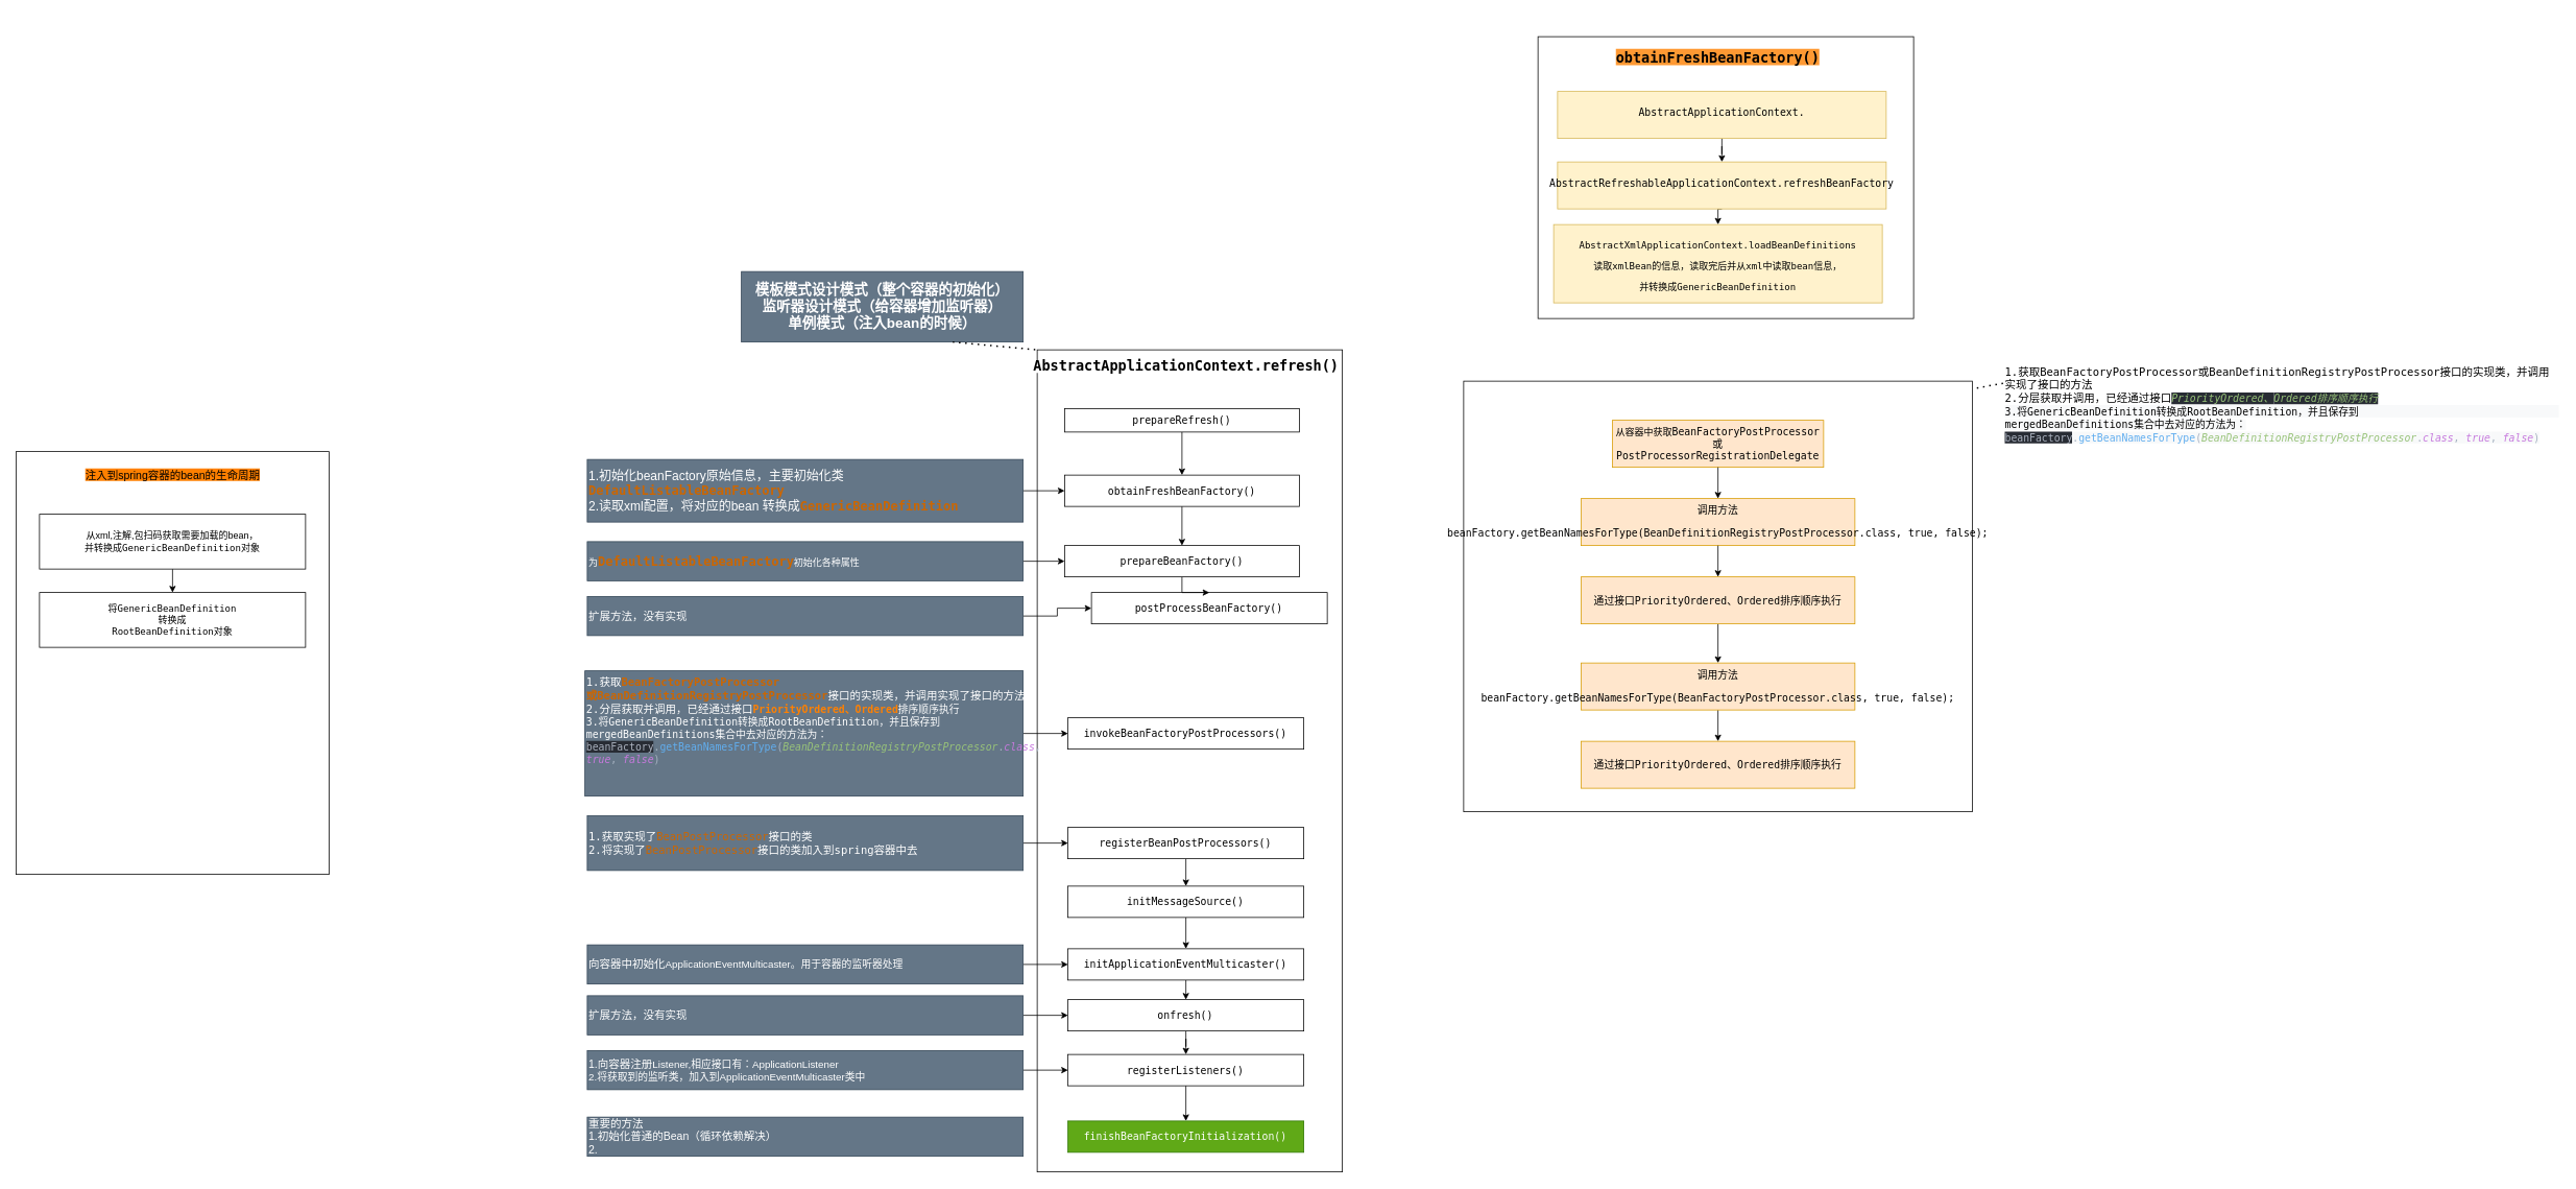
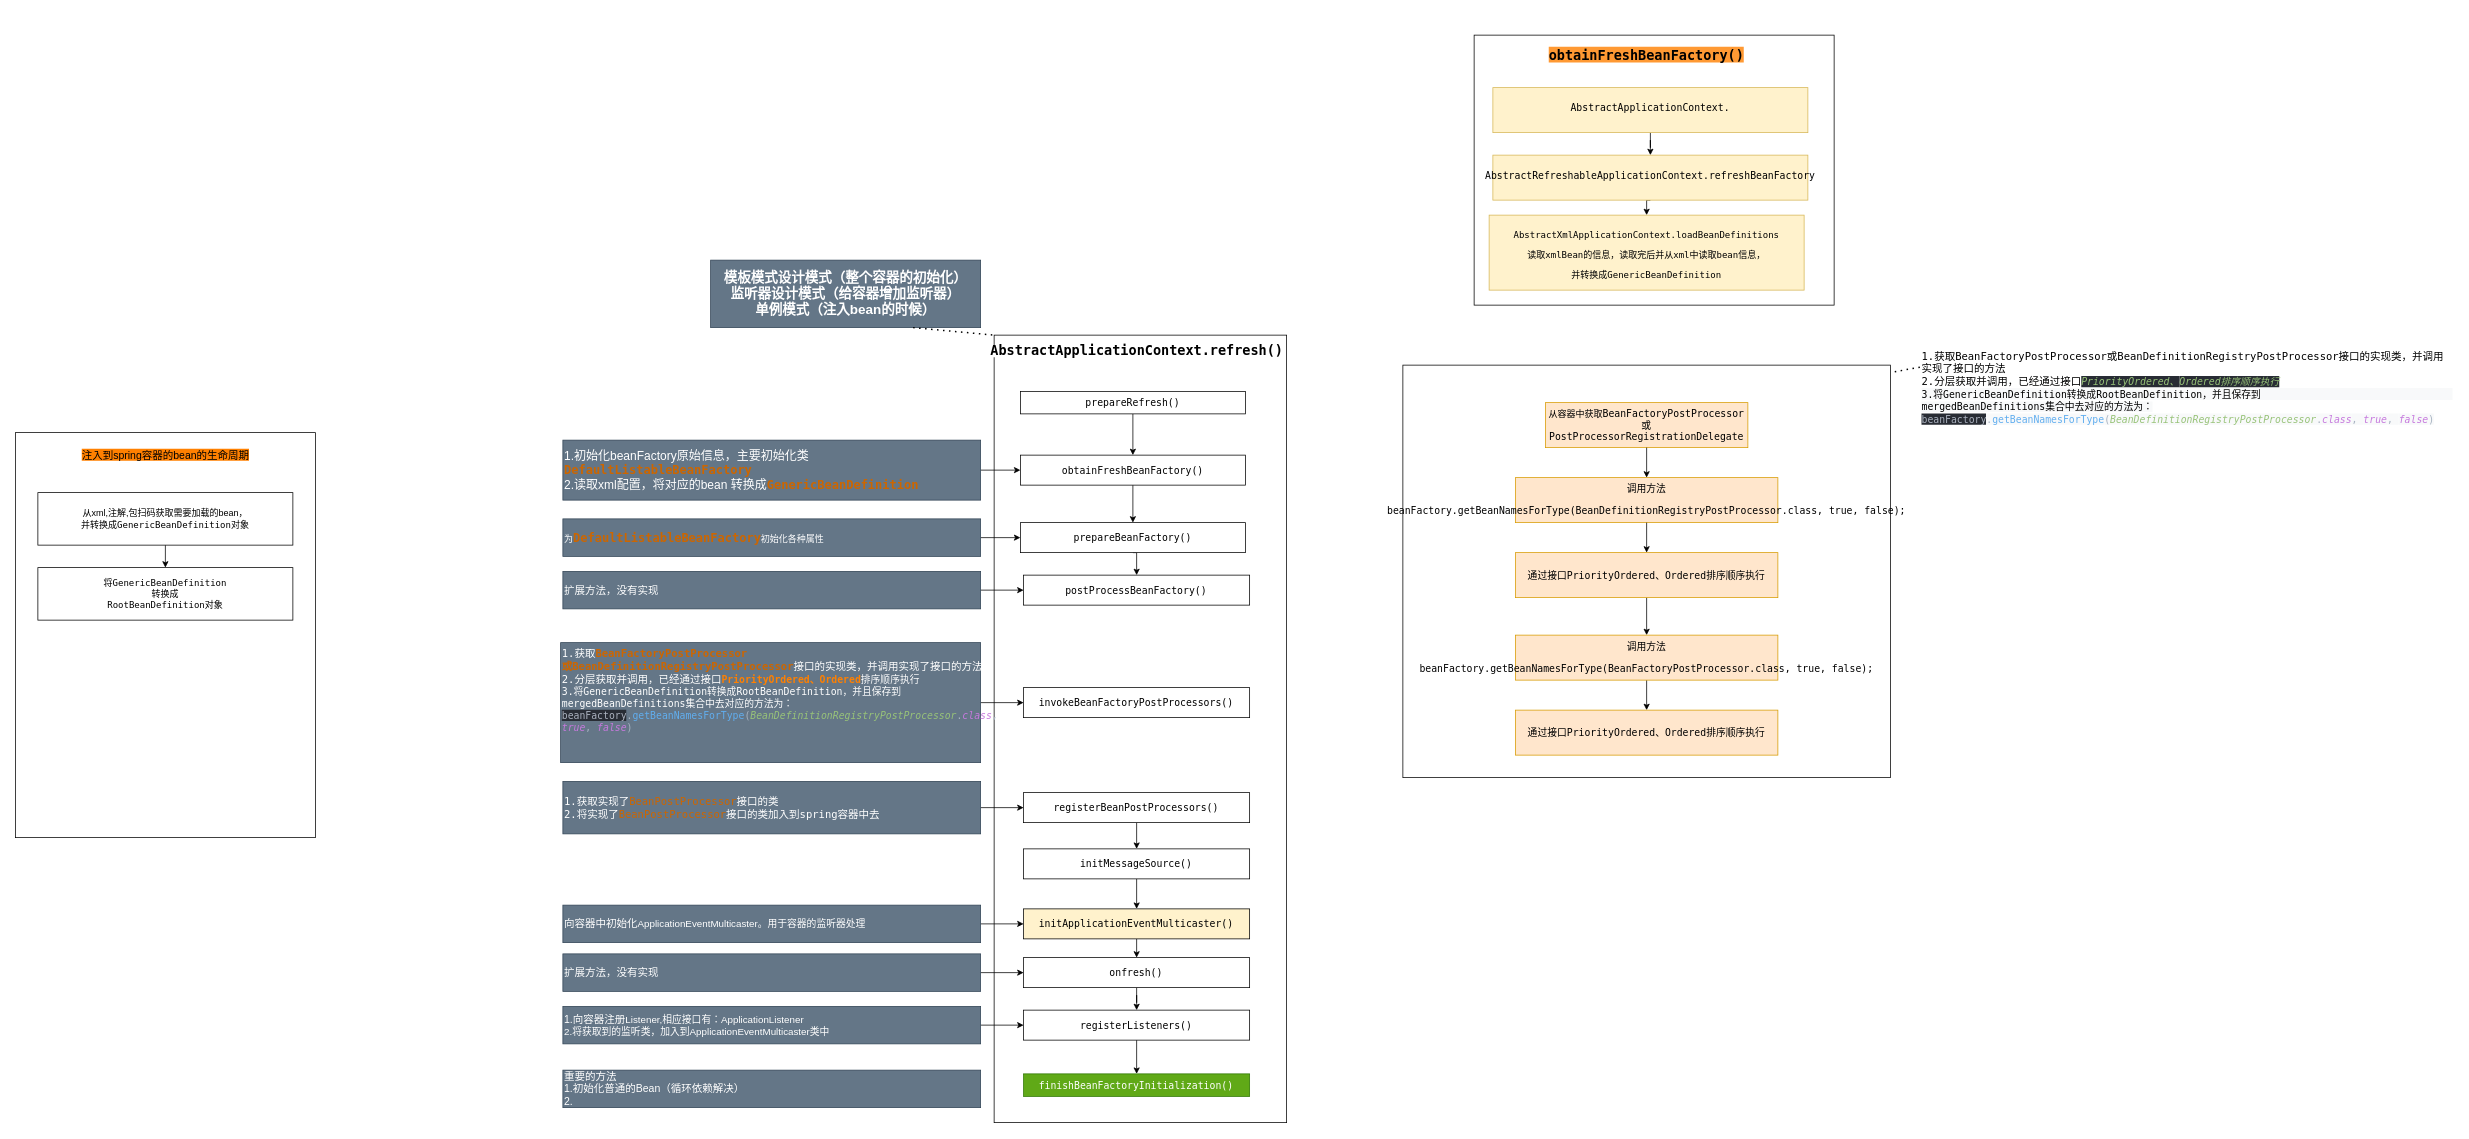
- <mxCell id="7" value="&lt;pre style=&quot;font-family: &amp;#34;jetbrains mono&amp;#34; , monospace ; font-size: 9.8pt&quot;&gt;&lt;pre style=&quot;font-family: &amp;#34;jetbrains mono&amp;#34; , monospace ; font-size: 9.8pt&quot;&gt;&lt;pre style=&quot;font-family: &amp;#34;jetbrains mono&amp;#34; , monospace ; font-size: 9.8pt&quot;&gt;&lt;span style=&quot;background-color: rgb(255 , 255 , 255)&quot;&gt;postProcessBeanFactory()&lt;/span&gt;&lt;/pre&gt;&lt;/pre&gt;&lt;/pre&gt;" style="rounded=0;whiteSpace=wrap;html=1;" parent="3" vertex="1"><mxGeometry x="69.318" y="310" width="301.364" height="40" as="geometry" /></mxCell>
+ <mxCell id="7" value="&lt;pre style=&quot;font-family: &amp;#34;jetbrains mono&amp;#34; , monospace ; font-size: 9.8pt&quot;&gt;&lt;pre style=&quot;font-family: &amp;#34;jetbrains mono&amp;#34; , monospace ; font-size: 9.8pt&quot;&gt;&lt;pre style=&quot;font-family: &amp;#34;jetbrains mono&amp;#34; , monospace ; font-size: 9.8pt&quot;&gt;&lt;span style=&quot;background-color: rgb(255 , 255 , 255)&quot;&gt;postProcessBeanFactory()&lt;/span&gt;&lt;/pre&gt;&lt;/pre&gt;&lt;/pre&gt;" style="rounded=0;whiteSpace=wrap;html=1;" parent="3" vertex="1"><mxGeometry x="39.318" y="320" width="301.364" height="40" as="geometry" /></mxCell>
- <mxCell id="13" value="&lt;pre style=&quot;font-family: &amp;#34;jetbrains mono&amp;#34; , monospace ; font-size: 9.8pt&quot;&gt;&lt;pre style=&quot;font-family: &amp;#34;jetbrains mono&amp;#34; , monospace ; font-size: 9.8pt&quot;&gt;&lt;pre style=&quot;font-family: &amp;#34;jetbrains mono&amp;#34; , monospace ; font-size: 9.8pt&quot;&gt;&lt;pre style=&quot;font-family: &amp;#34;jetbrains mono&amp;#34; , monospace ; font-size: 9.8pt&quot;&gt;&lt;pre style=&quot;font-family: &amp;#34;jetbrains mono&amp;#34; , monospace ; font-size: 9.8pt&quot;&gt;&lt;pre style=&quot;font-family: &amp;#34;jetbrains mono&amp;#34; , monospace ; font-size: 9.8pt&quot;&gt;&lt;pre style=&quot;font-family: &amp;#34;jetbrains mono&amp;#34; , monospace ; font-size: 9.8pt&quot;&gt;initApplicationEventMulticaster()&lt;/pre&gt;&lt;/pre&gt;&lt;/pre&gt;&lt;/pre&gt;&lt;/pre&gt;&lt;/pre&gt;&lt;/pre&gt;" style="rounded=0;whiteSpace=wrap;html=1;" parent="3" vertex="1"><mxGeometry x="39.318" y="765" width="301.364" height="40" as="geometry" /></mxCell>
+ <mxCell id="13" value="&lt;pre style=&quot;font-family: &amp;#34;jetbrains mono&amp;#34; , monospace ; font-size: 9.8pt&quot;&gt;&lt;pre style=&quot;font-family: &amp;#34;jetbrains mono&amp;#34; , monospace ; font-size: 9.8pt&quot;&gt;&lt;pre style=&quot;font-family: &amp;#34;jetbrains mono&amp;#34; , monospace ; font-size: 9.8pt&quot;&gt;&lt;pre style=&quot;font-family: &amp;#34;jetbrains mono&amp;#34; , monospace ; font-size: 9.8pt&quot;&gt;&lt;pre style=&quot;font-family: &amp;#34;jetbrains mono&amp;#34; , monospace ; font-size: 9.8pt&quot;&gt;&lt;pre style=&quot;font-family: &amp;#34;jetbrains mono&amp;#34; , monospace ; font-size: 9.8pt&quot;&gt;&lt;pre style=&quot;font-family: &amp;#34;jetbrains mono&amp;#34; , monospace ; font-size: 9.8pt&quot;&gt;initApplicationEventMulticaster()&lt;/pre&gt;&lt;/pre&gt;&lt;/pre&gt;&lt;/pre&gt;&lt;/pre&gt;&lt;/pre&gt;&lt;/pre&gt;" style="rounded=0;whiteSpace=wrap;html=1;fillColor=#fff2cc;" parent="3" vertex="1"><mxGeometry x="39.318" y="765" width="301.364" height="40" as="geometry" /></mxCell>
- <mxCell id="18" value="&lt;pre style=&quot;font-family: &amp;#34;jetbrains mono&amp;#34; , monospace ; font-size: 9.8pt&quot;&gt;&lt;pre style=&quot;font-family: &amp;#34;jetbrains mono&amp;#34; , monospace ; font-size: 9.8pt&quot;&gt;&lt;pre style=&quot;font-family: &amp;#34;jetbrains mono&amp;#34; , monospace ; font-size: 9.8pt&quot;&gt;&lt;pre style=&quot;font-family: &amp;#34;jetbrains mono&amp;#34; , monospace ; font-size: 9.8pt&quot;&gt;&lt;pre style=&quot;font-family: &amp;#34;jetbrains mono&amp;#34; , monospace ; font-size: 9.8pt&quot;&gt;&lt;pre style=&quot;font-family: &amp;#34;jetbrains mono&amp;#34; , monospace ; font-size: 9.8pt&quot;&gt;&lt;pre style=&quot;font-family: &amp;#34;jetbrains mono&amp;#34; , monospace ; font-size: 9.8pt&quot;&gt;&lt;pre style=&quot;font-family: &amp;#34;jetbrains mono&amp;#34; , monospace ; font-size: 9.8pt&quot;&gt;&lt;pre style=&quot;font-family: &amp;#34;jetbrains mono&amp;#34; , monospace ; font-size: 9.8pt&quot;&gt;finishBeanFactoryInitialization()&lt;/pre&gt;&lt;/pre&gt;&lt;/pre&gt;&lt;/pre&gt;&lt;/pre&gt;&lt;/pre&gt;&lt;/pre&gt;&lt;/pre&gt;&lt;/pre&gt;" style="rounded=0;whiteSpace=wrap;html=1;fillColor=#60a917;strokeColor=#2D7600;fontColor=#ffffff;" parent="3" vertex="1"><mxGeometry x="39.318" y="985" width="301.364" height="40" as="geometry" /></mxCell>
+ <mxCell id="18" value="&lt;pre style=&quot;font-family: &amp;#34;jetbrains mono&amp;#34; , monospace ; font-size: 9.8pt&quot;&gt;&lt;pre style=&quot;font-family: &amp;#34;jetbrains mono&amp;#34; , monospace ; font-size: 9.8pt&quot;&gt;&lt;pre style=&quot;font-family: &amp;#34;jetbrains mono&amp;#34; , monospace ; font-size: 9.8pt&quot;&gt;&lt;pre style=&quot;font-family: &amp;#34;jetbrains mono&amp;#34; , monospace ; font-size: 9.8pt&quot;&gt;&lt;pre style=&quot;font-family: &amp;#34;jetbrains mono&amp;#34; , monospace ; font-size: 9.8pt&quot;&gt;&lt;pre style=&quot;font-family: &amp;#34;jetbrains mono&amp;#34; , monospace ; font-size: 9.8pt&quot;&gt;&lt;pre style=&quot;font-family: &amp;#34;jetbrains mono&amp;#34; , monospace ; font-size: 9.8pt&quot;&gt;&lt;pre style=&quot;font-family: &amp;#34;jetbrains mono&amp;#34; , monospace ; font-size: 9.8pt&quot;&gt;&lt;pre style=&quot;font-family: &amp;#34;jetbrains mono&amp;#34; , monospace ; font-size: 9.8pt&quot;&gt;finishBeanFactoryInitialization()&lt;/pre&gt;&lt;/pre&gt;&lt;/pre&gt;&lt;/pre&gt;&lt;/pre&gt;&lt;/pre&gt;&lt;/pre&gt;&lt;/pre&gt;&lt;/pre&gt;" style="rounded=0;whiteSpace=wrap;html=1;fillColor=#60a917;strokeColor=#2D7600;fontColor=#ffffff;" parent="3" vertex="1"><mxGeometry x="39.318" y="985" width="301.364" height="30" as="geometry" /></mxCell>
